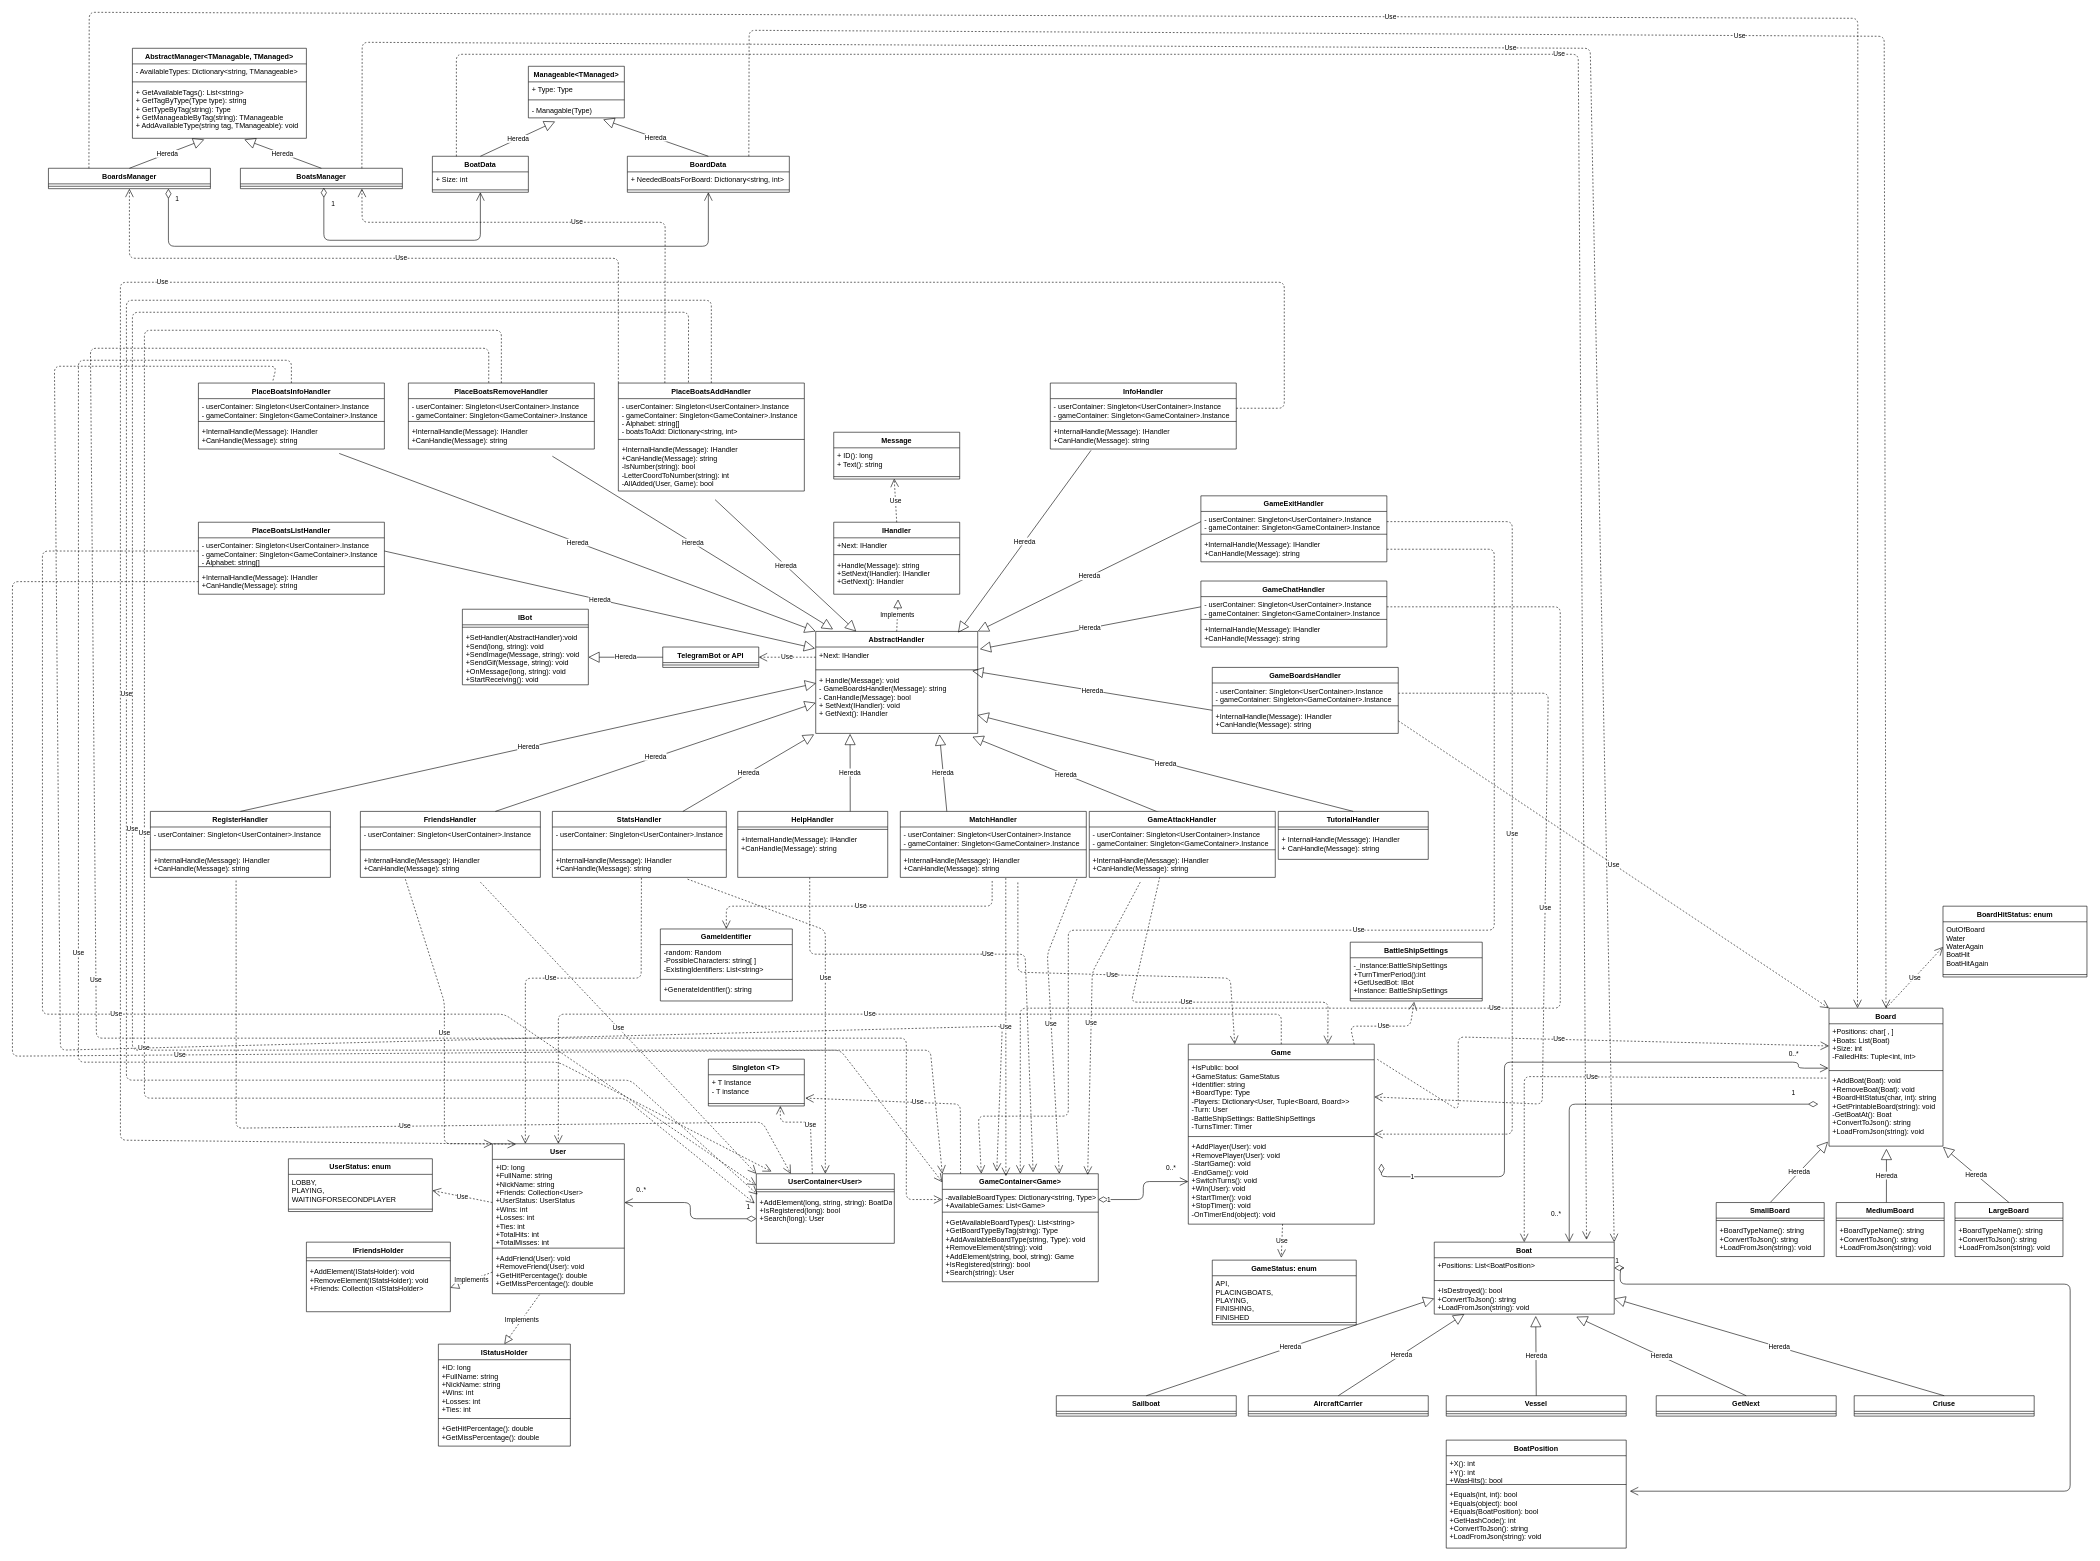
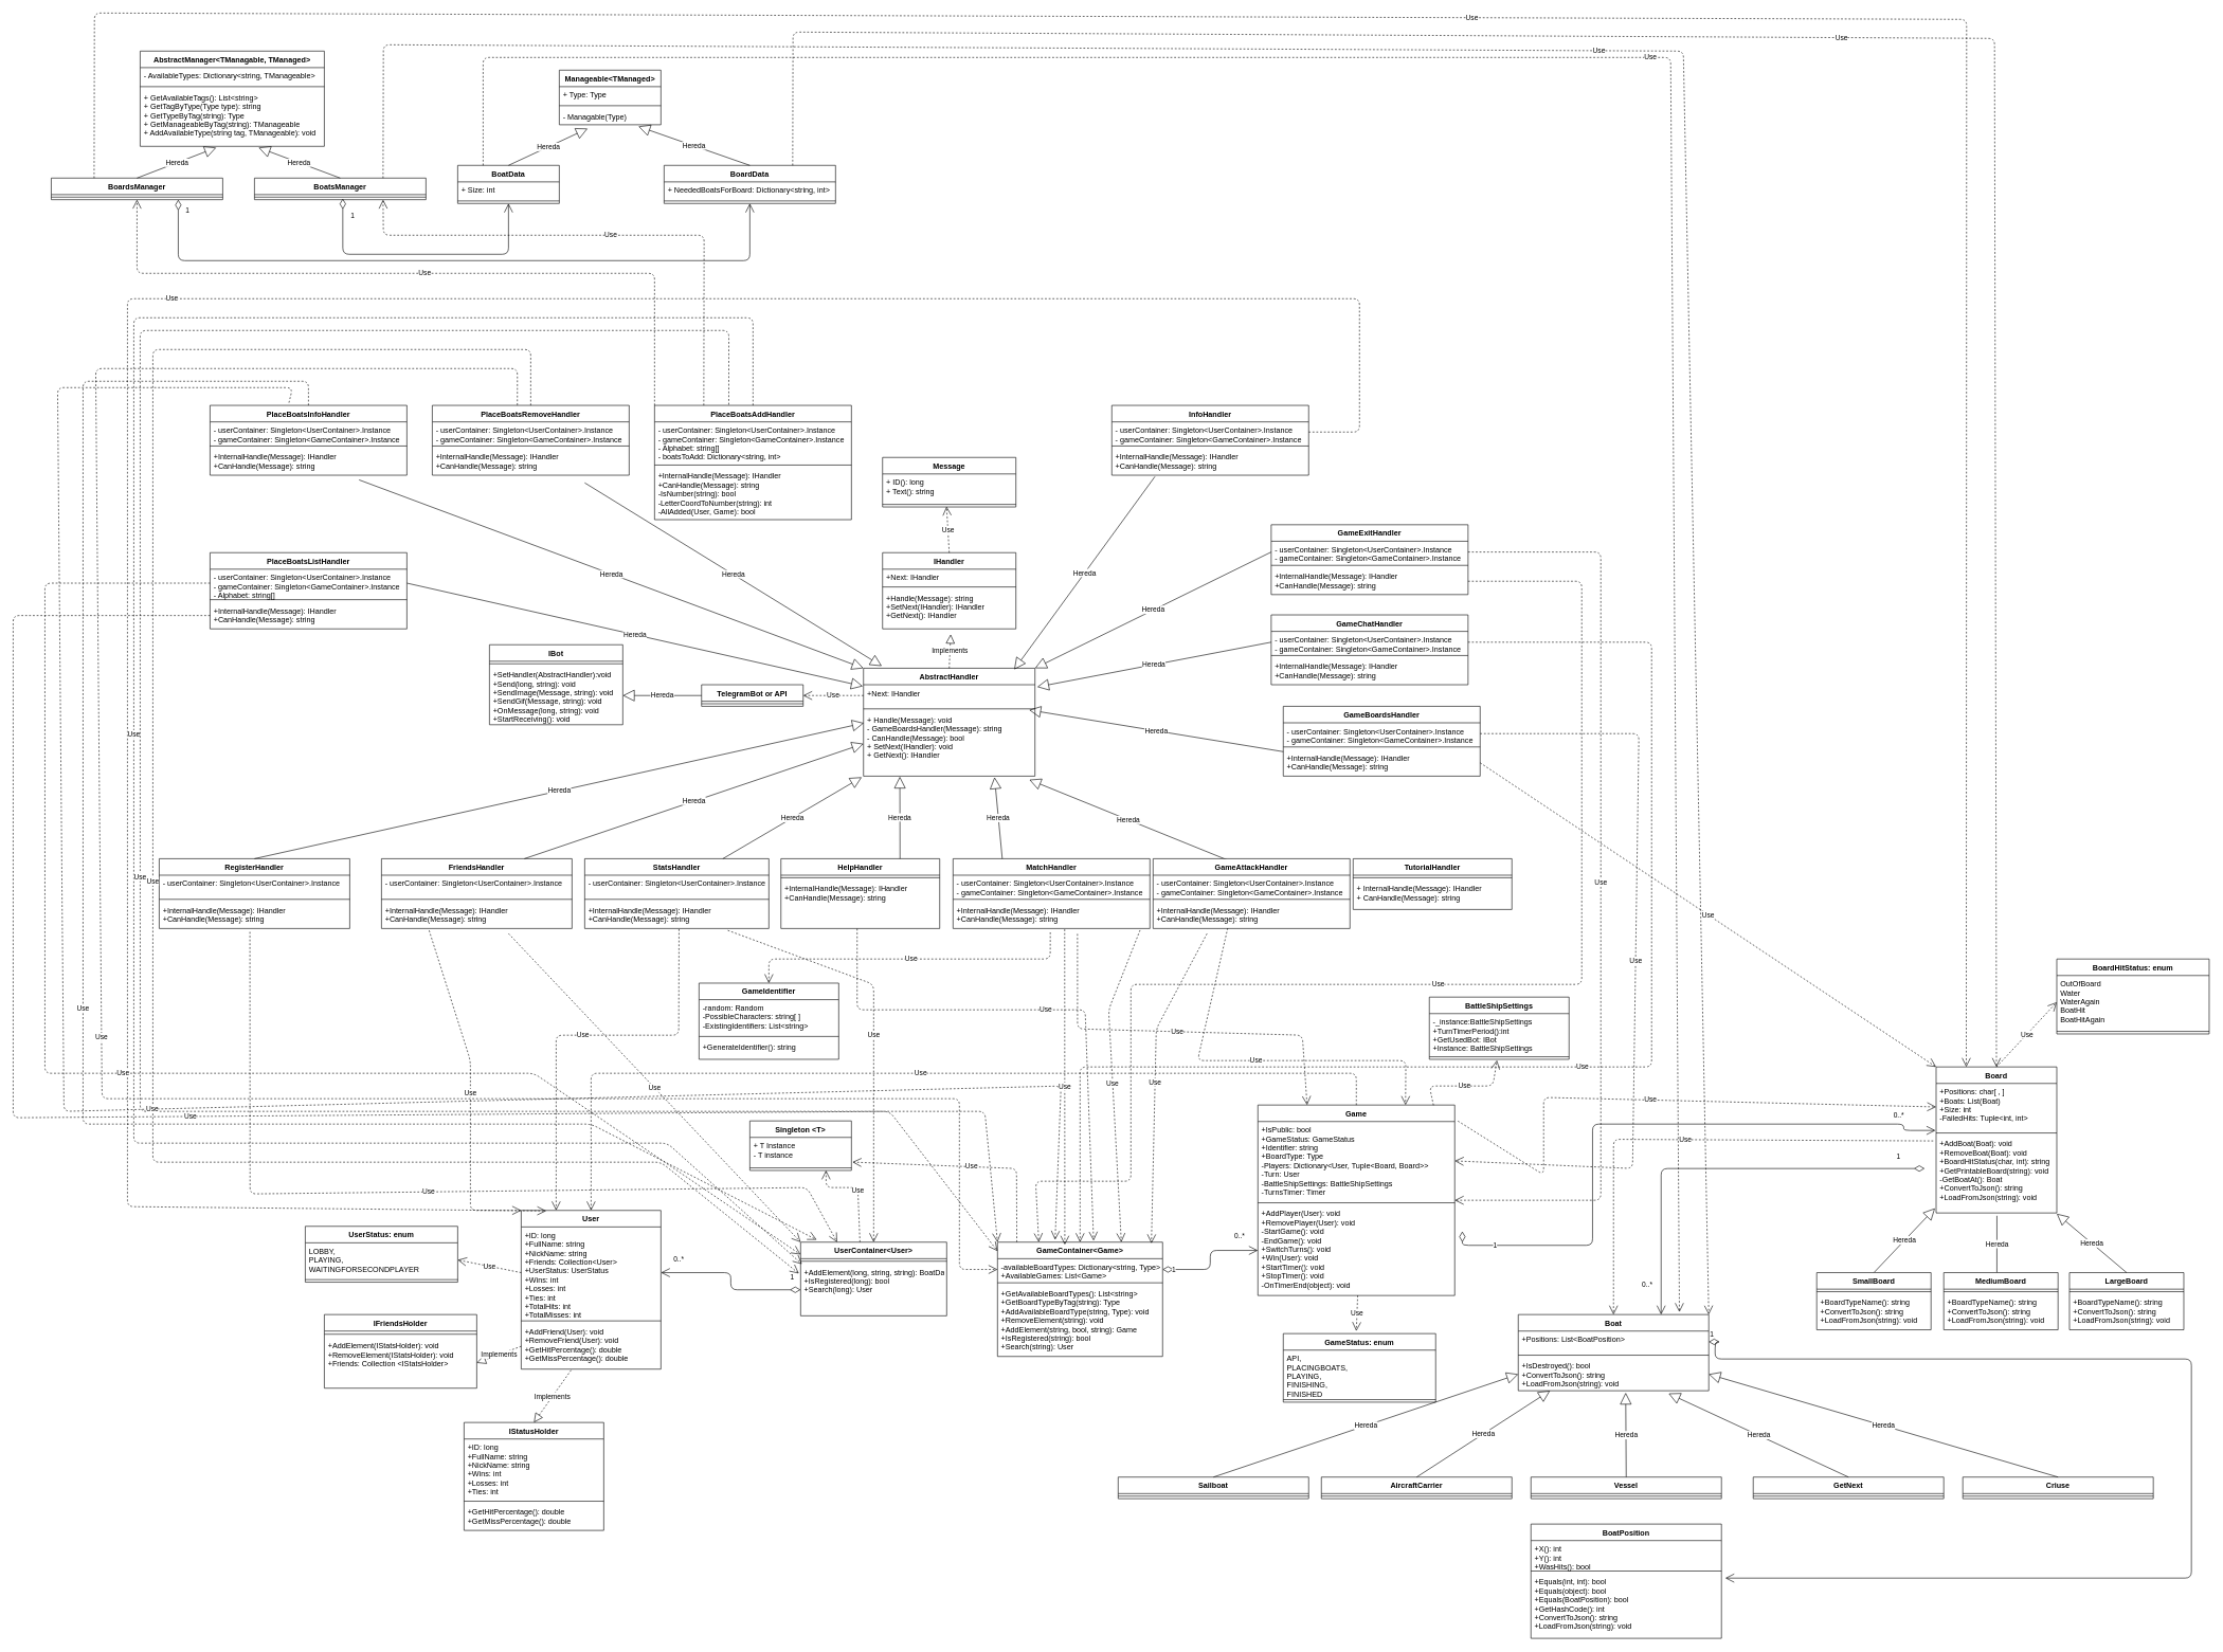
- <mxCell id="227" value="Hereda" style="endArrow=block;endSize=16;endFill=0;html=1;exitX=0.52;exitY=1.175;exitDx=0;exitDy=0;entryX=0.25;entryY=0;entryDx=0;entryDy=0;exitPerimeter=0;" edge="1" parent="1" source="214" target="15"><mxGeometry width="160" relative="1" as="geometry"><mxPoint x="1827.89" y="760.142" as="sourcePoint" /><mxPoint x="1606.33" y="1064.04" as="targetPoint" /></mxGeometry></mxCell>
- <mxCell id="62" value="Hereda" style="endArrow=block;endSize=16;endFill=0;html=1;entryX=0.999;entryY=0.7;entryDx=0;entryDy=0;exitX=0.5;exitY=0;exitDx=0;exitDy=0;entryPerimeter=0;" parent="1" source="27" target="18" edge="1"><mxGeometry width="160" relative="1" as="geometry"><mxPoint x="1164" y="1312" as="sourcePoint" /><mxPoint x="1324" y="1312" as="targetPoint" /></mxGeometry></mxCell>
- <mxCell id="64" value="Hereda" style="endArrow=block;endSize=16;endFill=0;html=1;entryX=0.504;entryY=1.036;entryDx=0;entryDy=0;exitX=0.465;exitY=0;exitDx=0;exitDy=0;entryPerimeter=0;exitPerimeter=0;" parent="1" source="118" target="5" edge="1"><mxGeometry width="160" relative="1" as="geometry"><mxPoint x="3138" y="2004" as="sourcePoint" /><mxPoint x="3139.26" y="1859.996" as="targetPoint" /></mxGeometry></mxCell>
+ <mxCell id="64" value="Hereda" style="endArrow=none;endSize=16;endFill=0;html=1;entryX=0.504;entryY=1.036;entryDx=0;entryDy=0;exitX=0.465;exitY=0;exitDx=0;exitDy=0;entryPerimeter=0;exitPerimeter=0;" parent="1" source="118" target="5" edge="1"><mxGeometry width="160" relative="1" as="geometry"><mxPoint x="3138" y="2004" as="sourcePoint" /><mxPoint x="3139.26" y="1859.996" as="targetPoint" /></mxGeometry></mxCell>
